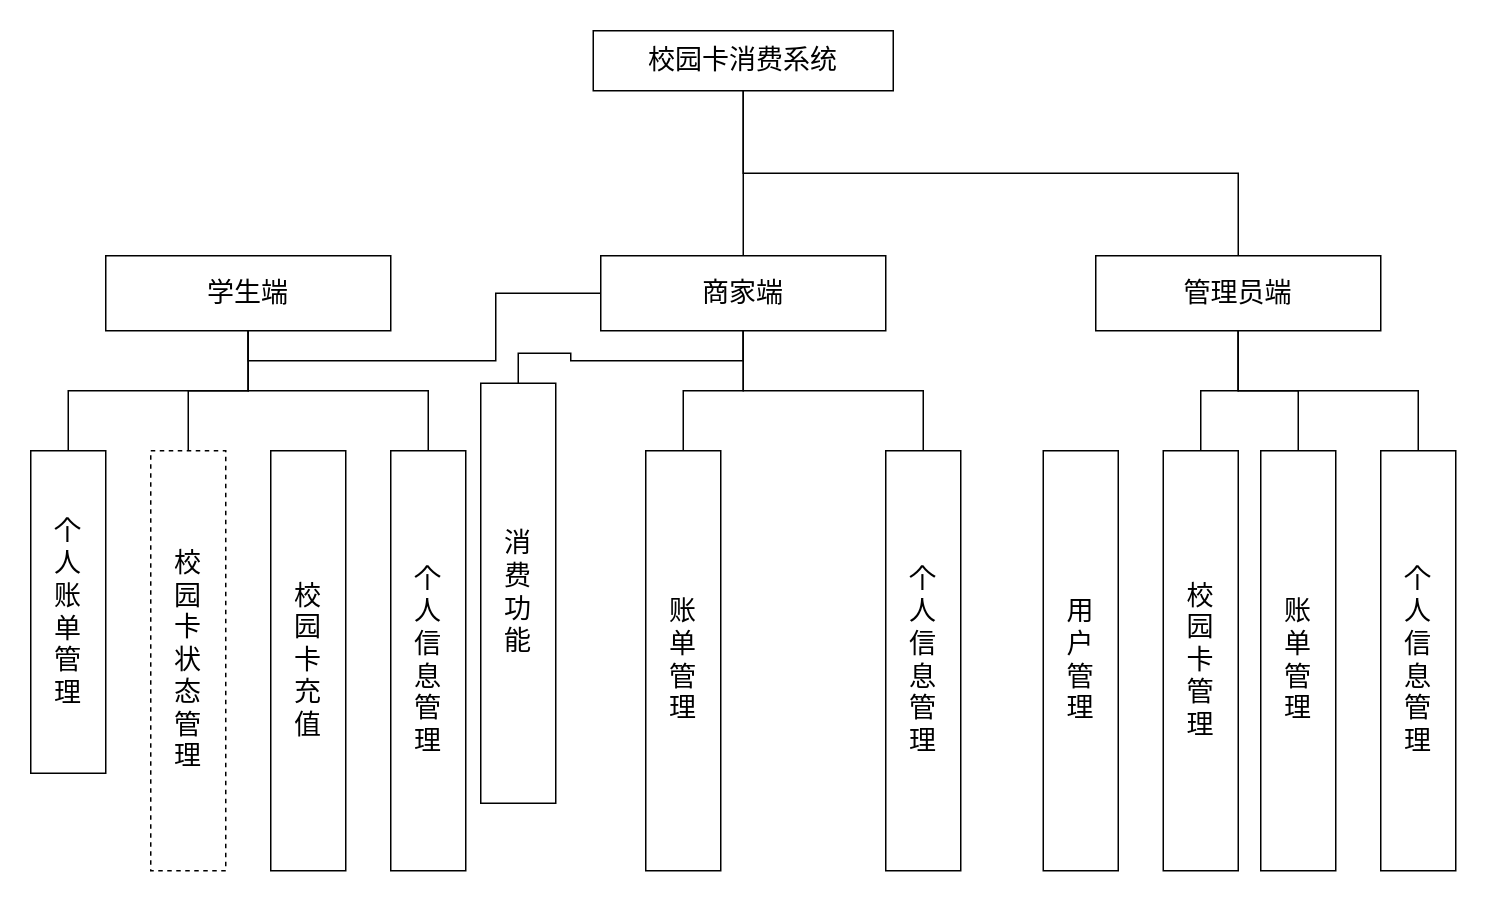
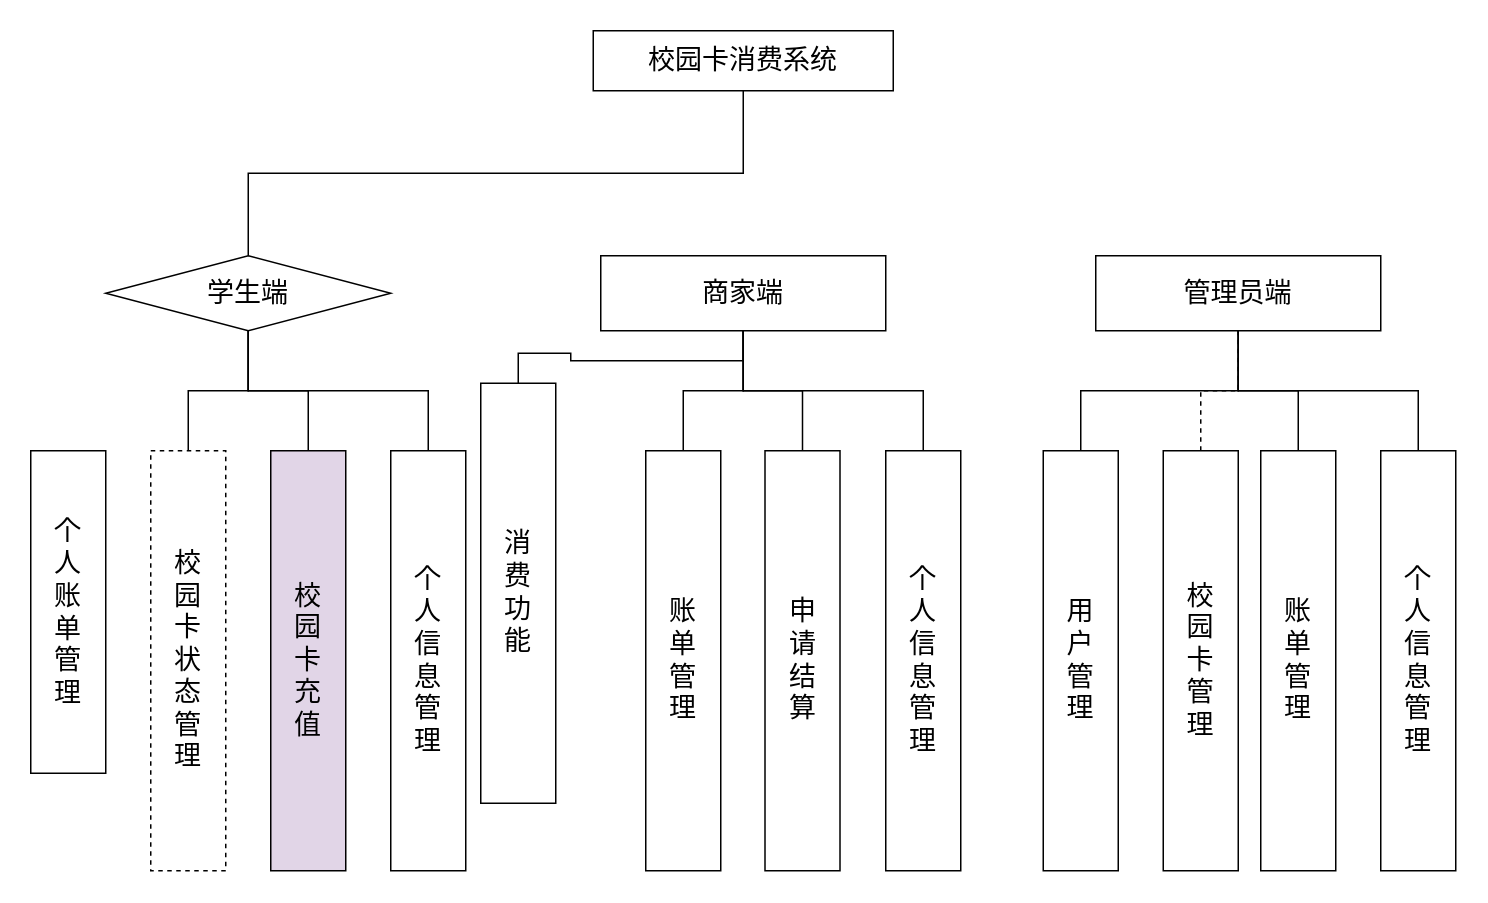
- <mxCell id="3" style="edgeStyle=orthogonalEdgeStyle;rounded=0;orthogonalLoop=1;jettySize=auto;html=1;exitX=0.5;exitY=1;exitDx=0;exitDy=0;entryX=0.5;entryY=0;entryDx=0;entryDy=0;endArrow=none;endFill=0;" edge="1" parent="1" source="4" target="19"><mxGeometry relative="1" as="geometry" /></mxCell>
- <mxCell id="2" style="edgeStyle=orthogonalEdgeStyle;rounded=0;orthogonalLoop=1;jettySize=auto;html=1;exitX=0.5;exitY=1;exitDx=0;exitDy=0;entryX=0.5;entryY=0;entryDx=0;entryDy=0;endArrow=none;endFill=0;" edge="1" parent="1" source="4" target="14"><mxGeometry relative="1" as="geometry" /></mxCell>
+ <mxCell id="2" style="edgeStyle=orthogonalEdgeStyle;rounded=0;orthogonalLoop=1;jettySize=auto;html=1;exitX=0.5;exitY=1;exitDx=0;exitDy=0;endArrow=none;endFill=0;" edge="1" parent="1" source="4" target="9"><mxGeometry relative="1" as="geometry" /></mxCell>
- <mxCell id="9" value="&lt;font style=&quot;font-size: 18px;&quot;&gt;学生端&lt;/font&gt;" style="rounded=0;whiteSpace=wrap;html=1;" vertex="1" parent="1"><mxGeometry x="70" y="170" width="190" height="50" as="geometry" /></mxCell>
+ <mxCell id="9" value="&lt;font style=&quot;font-size: 18px;&quot;&gt;学生端&lt;/font&gt;" style="rhombus;whiteSpace=wrap;html=1;" vertex="1" parent="1"><mxGeometry x="70" y="170" width="190" height="50" as="geometry" /></mxCell>
- <mxCell id="7" style="edgeStyle=orthogonalEdgeStyle;rounded=0;orthogonalLoop=1;jettySize=auto;html=1;exitX=0.5;exitY=1;exitDx=0;exitDy=0;endArrow=none;endFill=0;" edge="1" parent="1" source="9" target="14"><mxGeometry relative="1" as="geometry" /></mxCell>
+ <mxCell id="7" style="edgeStyle=orthogonalEdgeStyle;rounded=0;orthogonalLoop=1;jettySize=auto;html=1;exitX=0.5;exitY=1;exitDx=0;exitDy=0;entryX=0.5;entryY=0;entryDx=0;entryDy=0;endArrow=none;endFill=0;" edge="1" parent="1" source="9" target="26"><mxGeometry relative="1" as="geometry" /></mxCell>
- <mxCell id="5" style="edgeStyle=orthogonalEdgeStyle;rounded=0;orthogonalLoop=1;jettySize=auto;html=1;exitX=0.5;exitY=1;exitDx=0;exitDy=0;entryX=0.5;entryY=0;entryDx=0;entryDy=0;endArrow=none;endFill=0;" edge="1" parent="1" source="9" target="24"><mxGeometry relative="1" as="geometry" /></mxCell>
+ <mxCell id="15" style="edgeStyle=orthogonalEdgeStyle;rounded=0;orthogonalLoop=1;jettySize=auto;html=1;exitX=0.5;exitY=1;exitDx=0;exitDy=0;entryX=0.5;entryY=0;entryDx=0;entryDy=0;endArrow=none;endFill=0;" edge="1" parent="1" source="19" target="28"><mxGeometry relative="1" as="geometry" /></mxCell>
- <mxCell id="16" style="edgeStyle=orthogonalEdgeStyle;rounded=0;orthogonalLoop=1;jettySize=auto;html=1;exitX=0.5;exitY=1;exitDx=0;exitDy=0;entryX=0.5;entryY=0;entryDx=0;entryDy=0;endArrow=none;endFill=0;" edge="1" parent="1" source="19" target="29"><mxGeometry relative="1" as="geometry" /></mxCell>
+ <mxCell id="16" style="edgeStyle=orthogonalEdgeStyle;rounded=0;orthogonalLoop=1;jettySize=auto;html=1;exitX=0.5;exitY=1;exitDx=0;exitDy=0;entryX=0.5;entryY=0;entryDx=0;entryDy=0;endArrow=none;endFill=0;dashed=1;" edge="1" parent="1" source="19" target="29"><mxGeometry relative="1" as="geometry" /></mxCell>
+ <mxCell id="12" style="edgeStyle=orthogonalEdgeStyle;rounded=0;orthogonalLoop=1;jettySize=auto;html=1;exitX=0.5;exitY=1;exitDx=0;exitDy=0;entryX=0.5;entryY=0;entryDx=0;entryDy=0;endArrow=none;endFill=0;" edge="1" parent="1" source="14" target="22"><mxGeometry relative="1" as="geometry" /></mxCell>
- <mxCell id="26" value="&lt;span style=&quot;font-size: 18px;&quot;&gt;校&lt;/span&gt;&lt;div&gt;&lt;span style=&quot;font-size: 18px;&quot;&gt;园&lt;/span&gt;&lt;/div&gt;&lt;div&gt;&lt;span style=&quot;font-size: 18px;&quot;&gt;卡&lt;/span&gt;&lt;/div&gt;&lt;div&gt;&lt;span style=&quot;font-size: 18px;&quot;&gt;充&lt;/span&gt;&lt;/div&gt;&lt;div&gt;&lt;span style=&quot;font-size: 18px; background-color: initial;&quot;&gt;值&lt;/span&gt;&lt;/div&gt;" style="rounded=0;whiteSpace=wrap;html=1;" vertex="1" parent="1"><mxGeometry x="180" y="300" width="50" height="280" as="geometry" /></mxCell>
+ <mxCell id="26" value="&lt;span style=&quot;font-size: 18px;&quot;&gt;校&lt;/span&gt;&lt;div&gt;&lt;span style=&quot;font-size: 18px;&quot;&gt;园&lt;/span&gt;&lt;/div&gt;&lt;div&gt;&lt;span style=&quot;font-size: 18px;&quot;&gt;卡&lt;/span&gt;&lt;/div&gt;&lt;div&gt;&lt;span style=&quot;font-size: 18px;&quot;&gt;充&lt;/span&gt;&lt;/div&gt;&lt;div&gt;&lt;span style=&quot;font-size: 18px; background-color: initial;&quot;&gt;值&lt;/span&gt;&lt;/div&gt;" style="rounded=0;whiteSpace=wrap;html=1;fillColor=#e1d5e7;" vertex="1" parent="1"><mxGeometry x="180" y="300" width="50" height="280" as="geometry" /></mxCell>
+ <mxCell id="22" value="&lt;span style=&quot;font-size: 18px;&quot;&gt;申&lt;/span&gt;&lt;div&gt;&lt;span style=&quot;font-size: 18px;&quot;&gt;请&lt;/span&gt;&lt;/div&gt;&lt;div&gt;&lt;span style=&quot;font-size: 18px;&quot;&gt;结&lt;/span&gt;&lt;/div&gt;&lt;div&gt;&lt;span style=&quot;font-size: 18px;&quot;&gt;算&lt;/span&gt;&lt;/div&gt;" style="rounded=0;whiteSpace=wrap;html=1;" vertex="1" parent="1"><mxGeometry x="509.5" y="300" width="50" height="280" as="geometry" /></mxCell>
